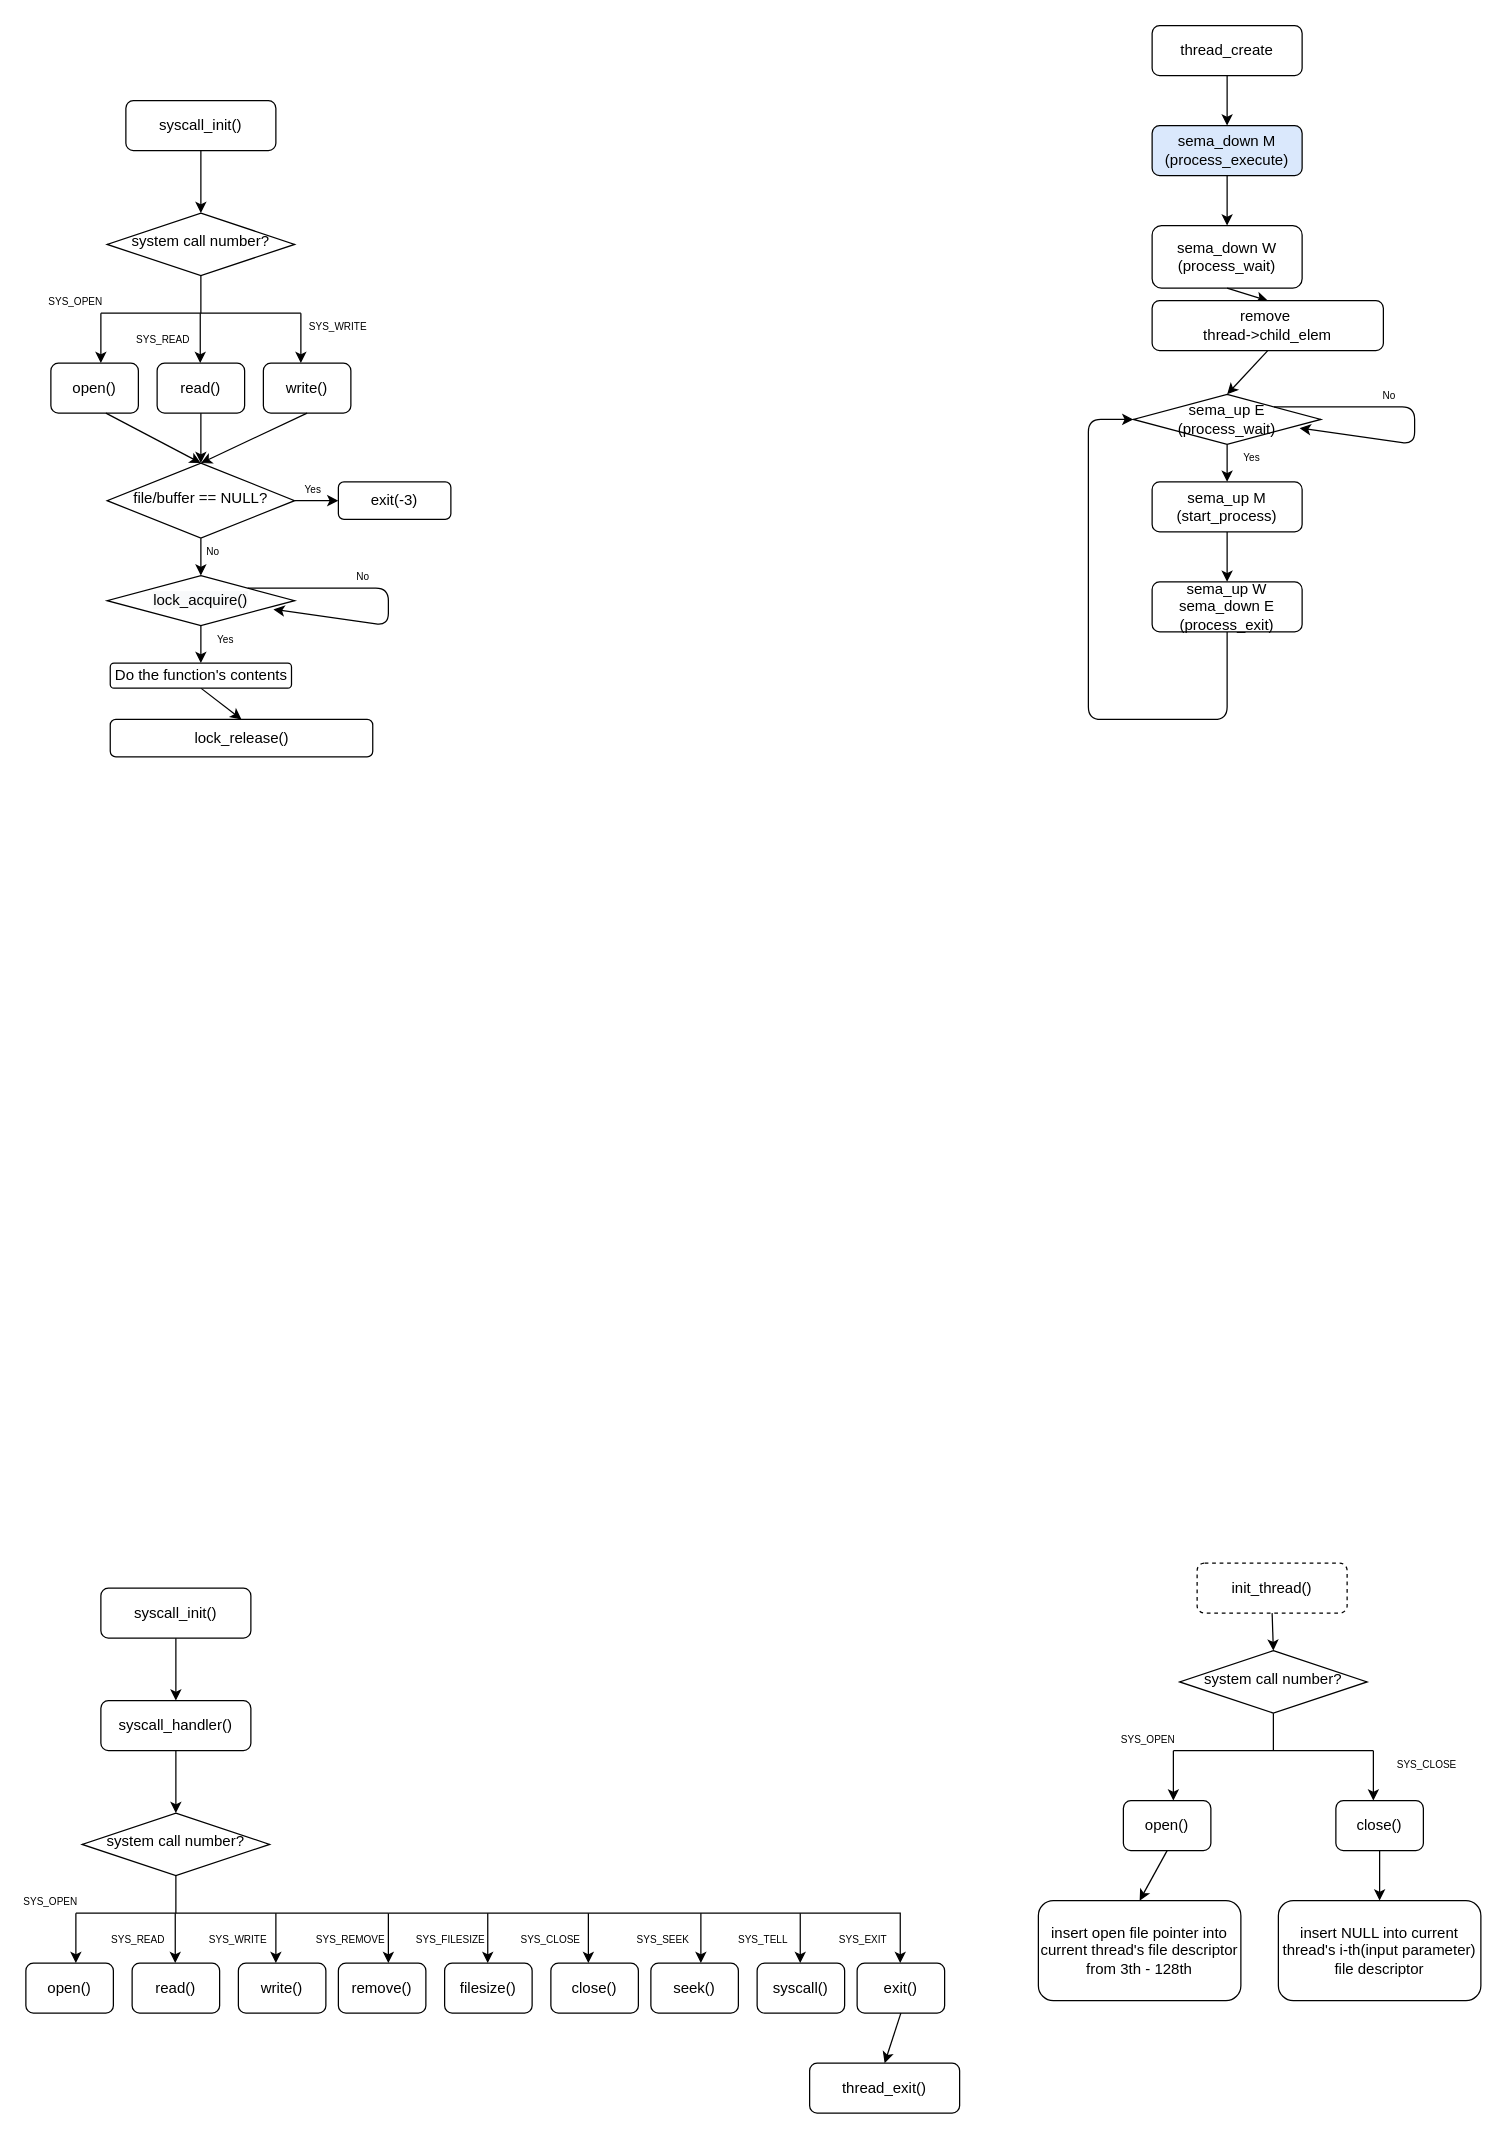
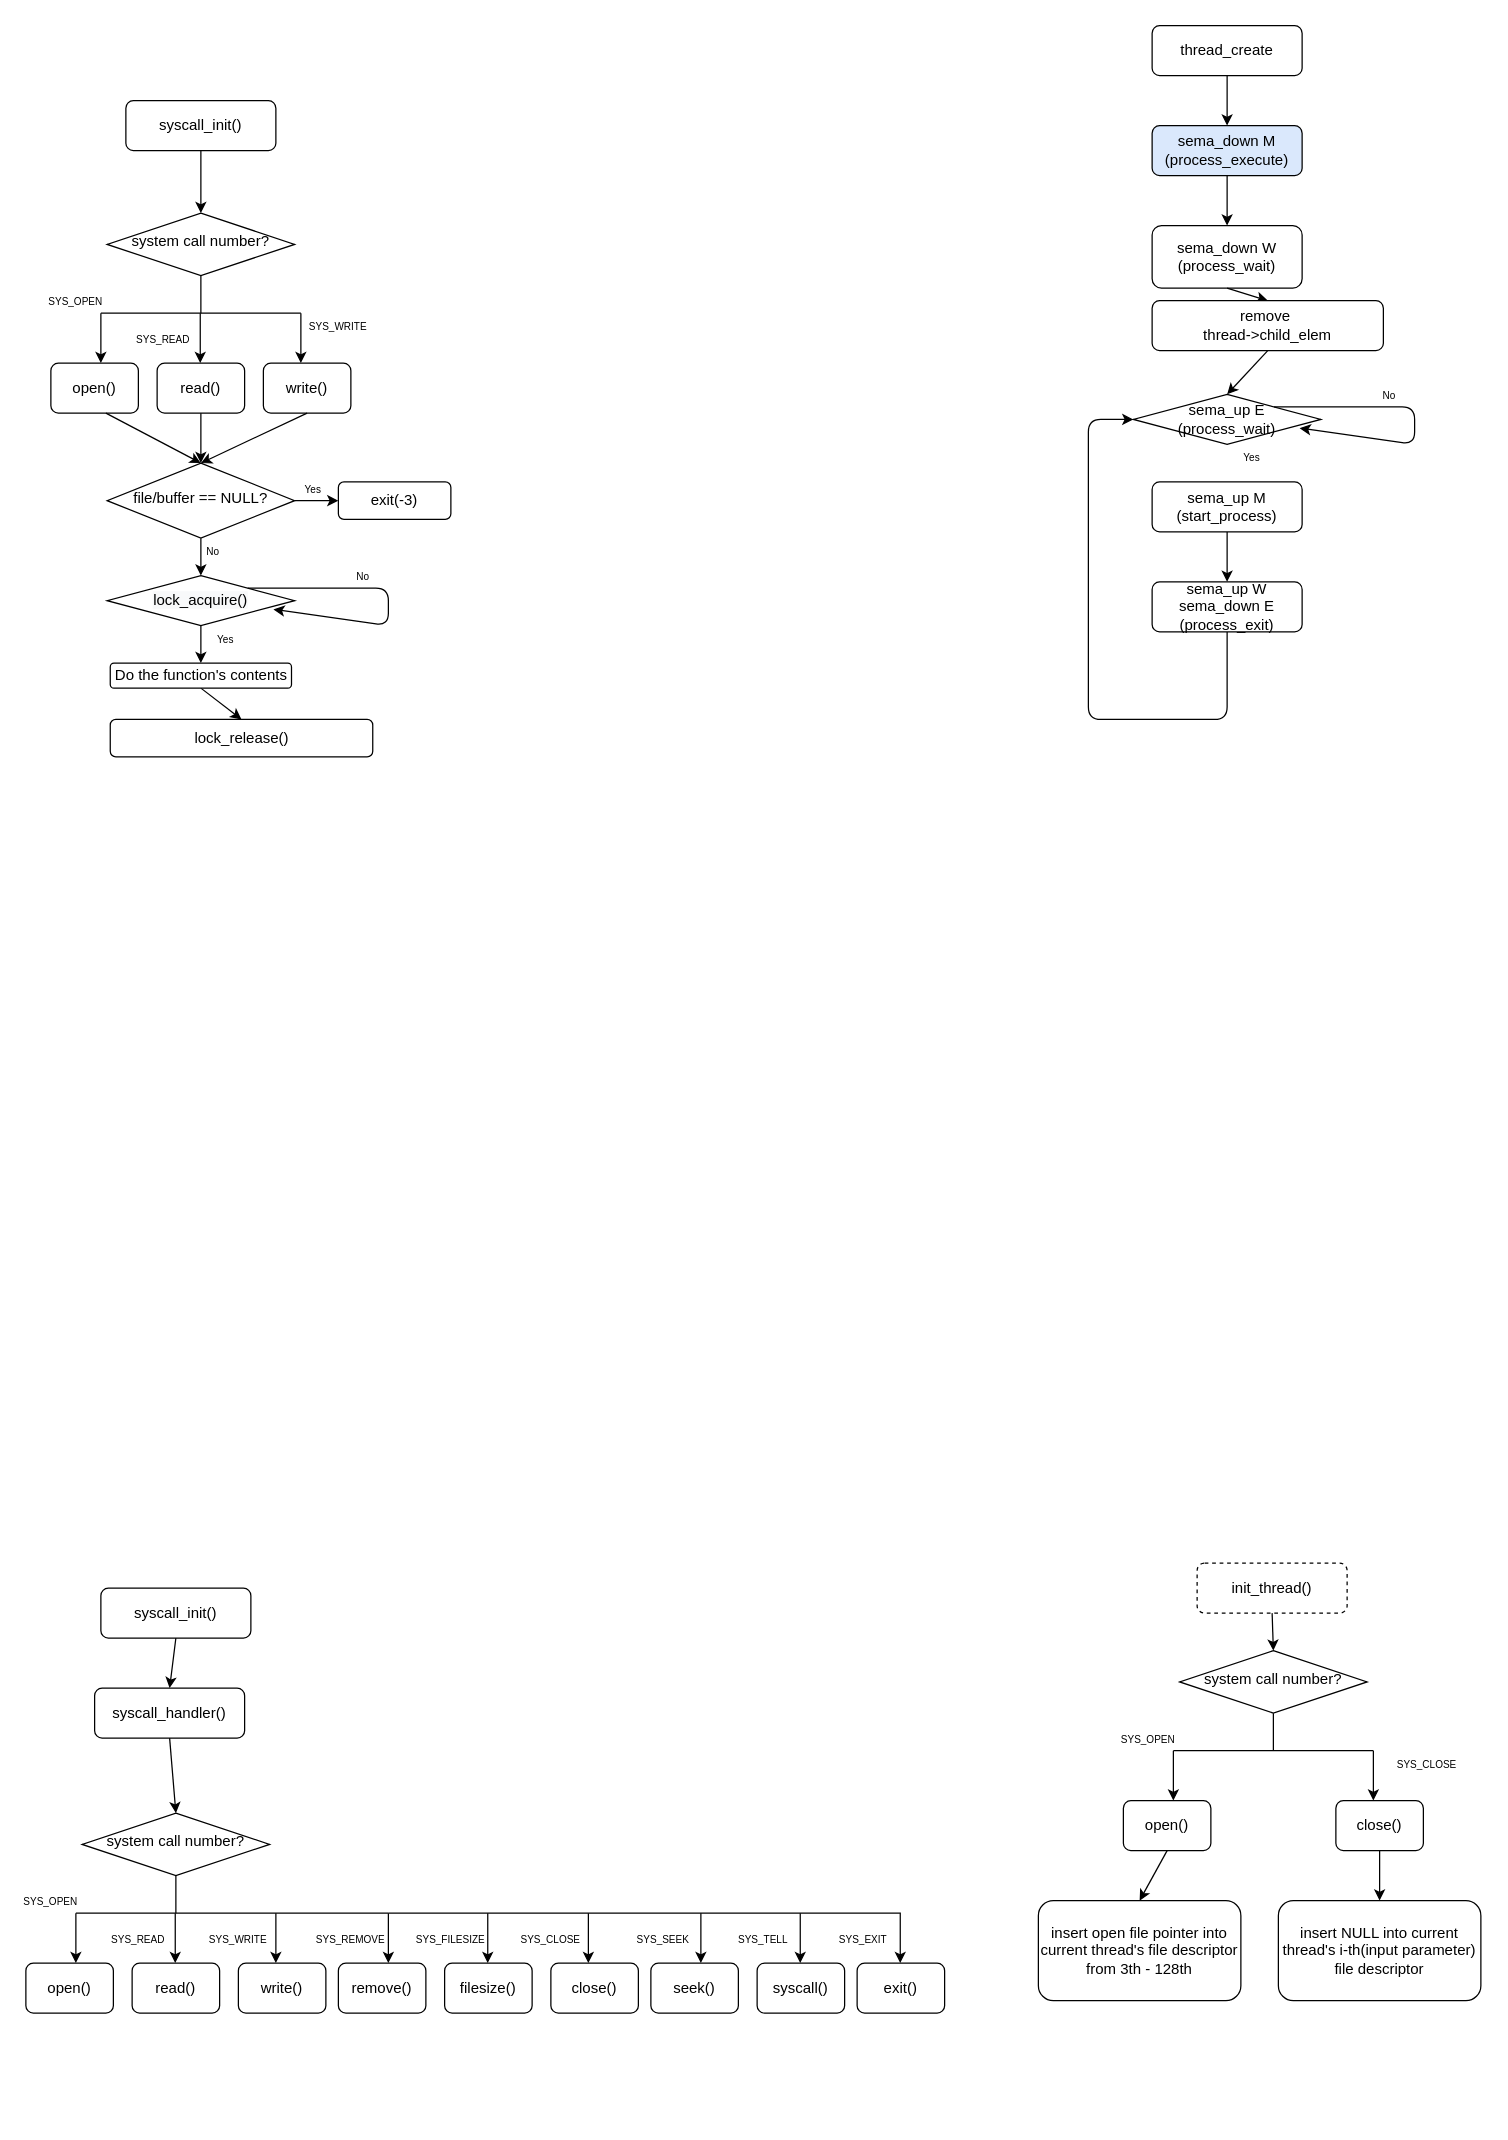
- <mxCell id="36" value="" style="endArrow=classic;html=1;entryX=0.5;entryY=0;entryDx=0;entryDy=0;exitX=0.5;exitY=1;exitDx=0;exitDy=0;" edge="1" parent="1" source="37" target="44"><mxGeometry width="50" height="50" relative="1" as="geometry"><mxPoint x="983.5" y="395" as="sourcePoint" /><mxPoint x="981" y="385" as="targetPoint" /></mxGeometry></mxCell>
- <mxCell id="65" value="syscall_handler()" style="rounded=1;whiteSpace=wrap;html=1;fontSize=12;glass=0;strokeWidth=1;shadow=0;" vertex="1" parent="1"><mxGeometry x="80" y="1360" width="120" height="40" as="geometry" /></mxCell>
+ <mxCell id="65" value="syscall_handler()" style="rounded=1;whiteSpace=wrap;html=1;fontSize=12;glass=0;strokeWidth=1;shadow=0;" vertex="1" parent="1"><mxGeometry x="75" y="1350" width="120" height="40" as="geometry" /></mxCell>
- <mxCell id="101" value="" style="endArrow=classic;html=1;entryX=0.5;entryY=0;entryDx=0;entryDy=0;exitX=0.5;exitY=1;exitDx=0;exitDy=0;" edge="1" parent="1" source="96" target="100"><mxGeometry width="50" height="50" relative="1" as="geometry"><mxPoint x="690" y="1749" as="sourcePoint" /><mxPoint x="690" y="1799" as="targetPoint" /></mxGeometry></mxCell>
- <mxCell id="100" value="thread_exit()" style="rounded=1;whiteSpace=wrap;html=1;fontSize=12;glass=0;strokeWidth=1;shadow=0;" vertex="1" parent="1"><mxGeometry x="647" y="1650" width="120" height="40" as="geometry" /></mxCell>
